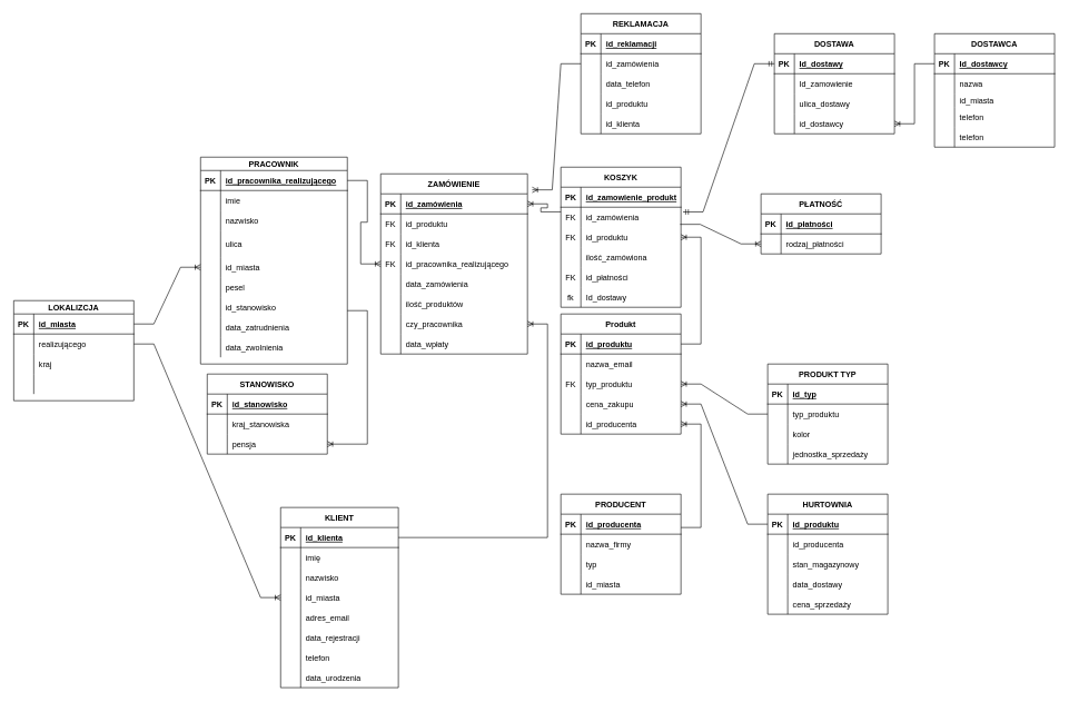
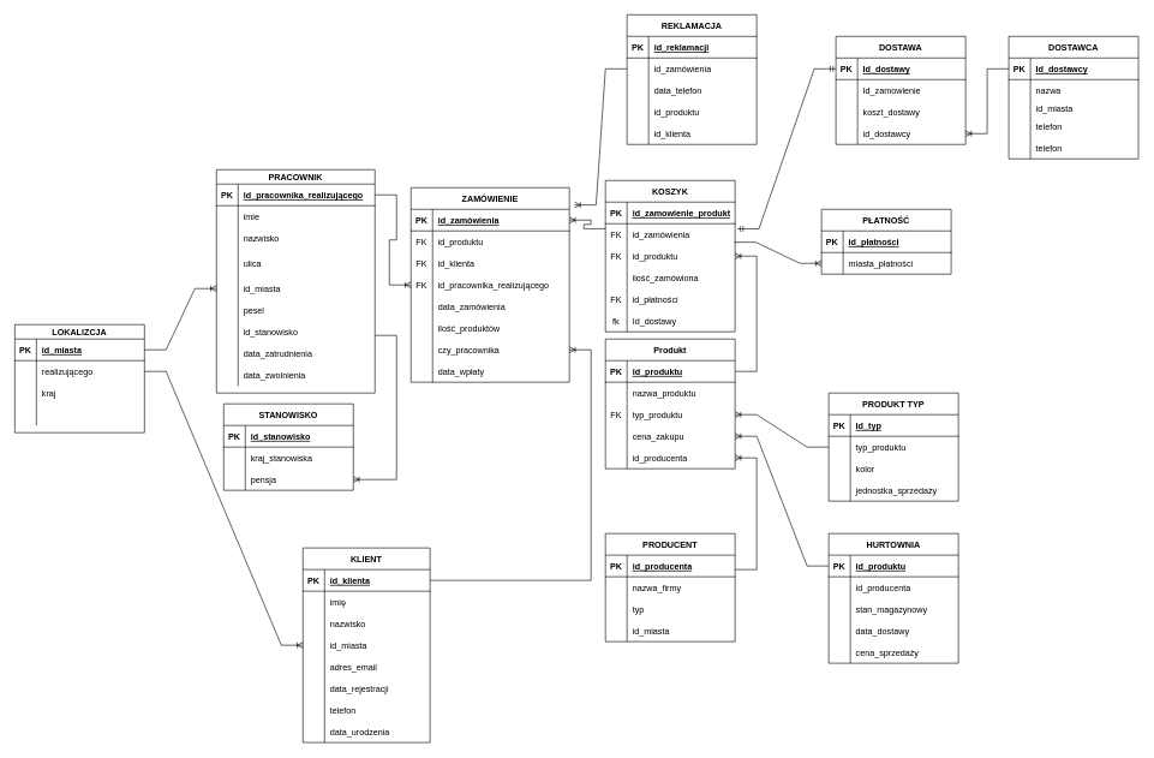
- <mxCell id="216" value="ulica_dostawy" style="shape=partialRectangle;connectable=0;fillColor=none;top=0;left=0;bottom=0;right=0;align=left;spacingLeft=6;overflow=hidden;" vertex="1" parent="214"><mxGeometry x="30" width="150" height="30" as="geometry"><mxRectangle width="150" height="30" as="alternateBounds" /></mxGeometry></mxCell>
+ <mxCell id="216" value="koszt_dostawy" style="shape=partialRectangle;connectable=0;fillColor=none;top=0;left=0;bottom=0;right=0;align=left;spacingLeft=6;overflow=hidden;" vertex="1" parent="214"><mxGeometry x="30" width="150" height="30" as="geometry"><mxRectangle width="150" height="30" as="alternateBounds" /></mxGeometry></mxCell>
- <mxCell id="242" value="rodzaj_płatności" style="shape=partialRectangle;connectable=0;fillColor=none;top=0;left=0;bottom=0;right=0;align=left;spacingLeft=6;overflow=hidden;" vertex="1" parent="240"><mxGeometry x="30" width="150" height="30" as="geometry"><mxRectangle width="150" height="30" as="alternateBounds" /></mxGeometry></mxCell>
+ <mxCell id="242" value="miasta_płatności" style="shape=partialRectangle;connectable=0;fillColor=none;top=0;left=0;bottom=0;right=0;align=left;spacingLeft=6;overflow=hidden;" vertex="1" parent="240"><mxGeometry x="30" width="150" height="30" as="geometry"><mxRectangle width="150" height="30" as="alternateBounds" /></mxGeometry></mxCell>
- <mxCell id="27" value="nazwa_email" style="shape=partialRectangle;connectable=0;fillColor=none;top=0;left=0;bottom=0;right=0;align=left;spacingLeft=6;overflow=hidden;" vertex="1" parent="25"><mxGeometry x="30" width="150" height="30" as="geometry"><mxRectangle width="150" height="30" as="alternateBounds" /></mxGeometry></mxCell>
+ <mxCell id="27" value="nazwa_produktu" style="shape=partialRectangle;connectable=0;fillColor=none;top=0;left=0;bottom=0;right=0;align=left;spacingLeft=6;overflow=hidden;" vertex="1" parent="25"><mxGeometry x="30" width="150" height="30" as="geometry"><mxRectangle width="150" height="30" as="alternateBounds" /></mxGeometry></mxCell>
